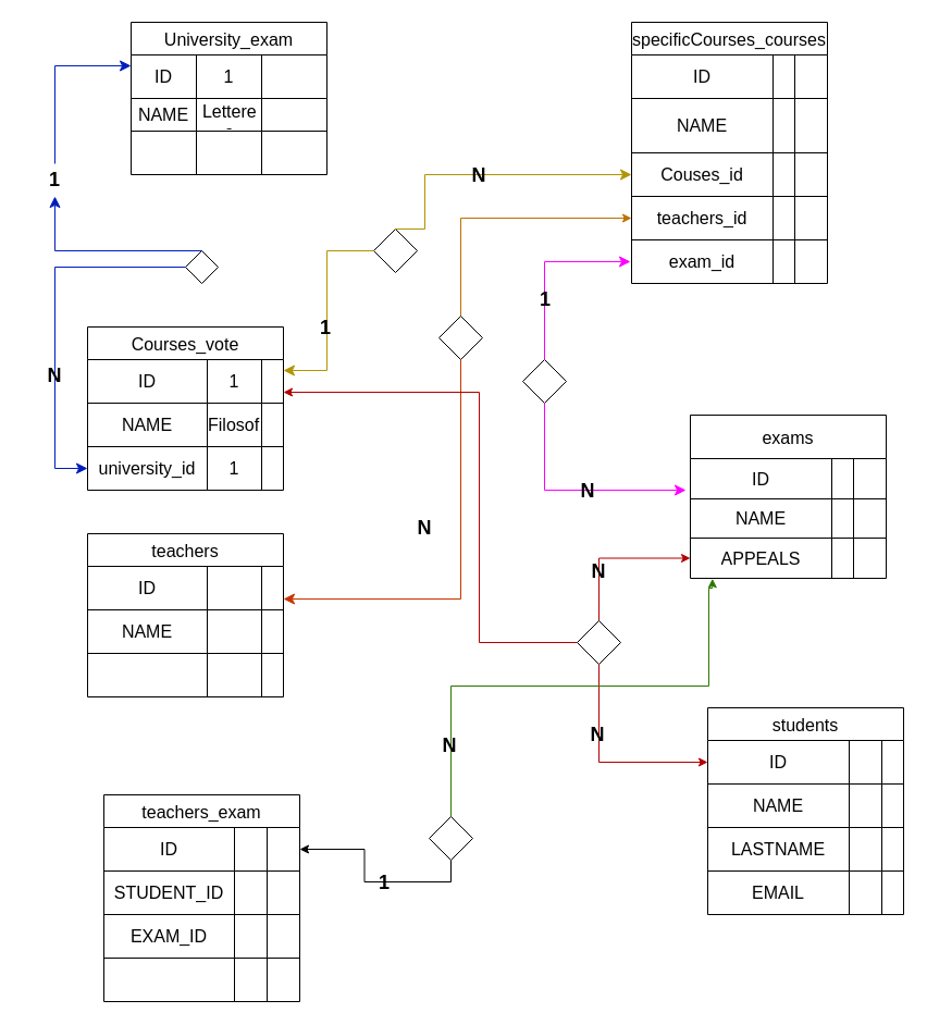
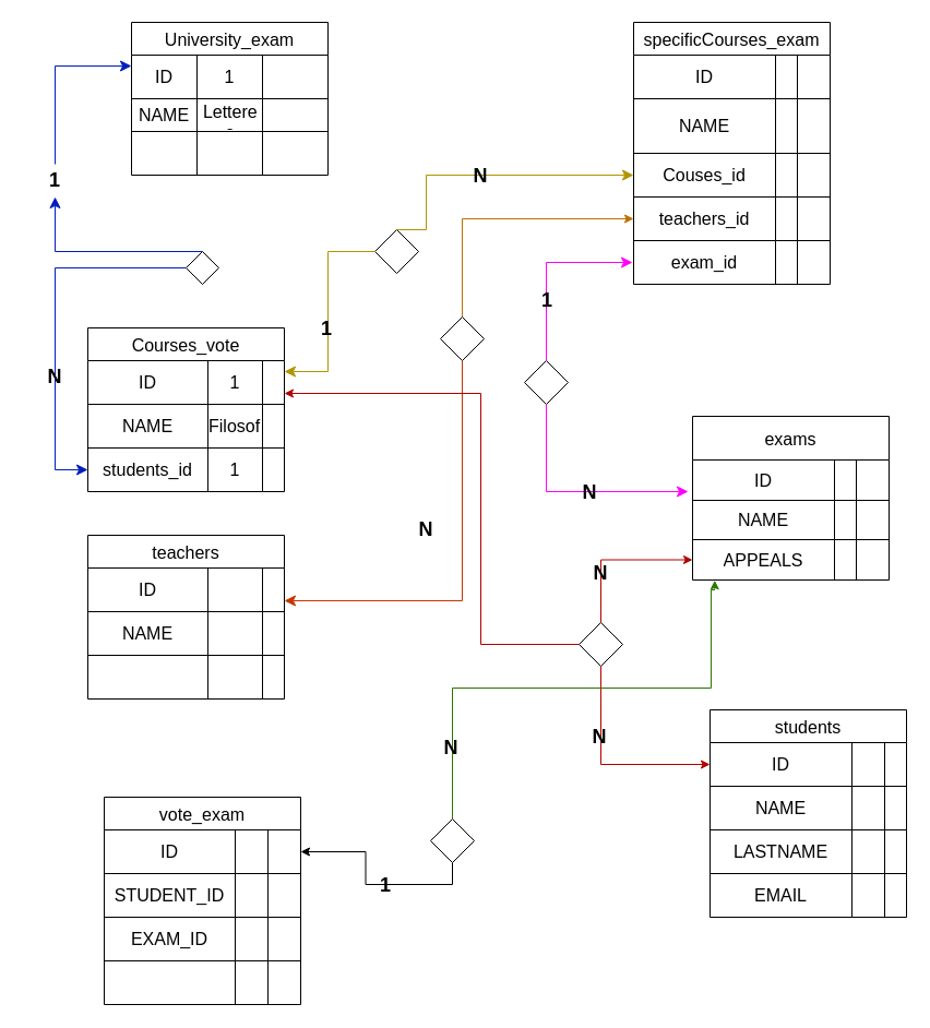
- <mxCell id="28" value="specificCourses_courses" style="shape=table;startSize=30;container=1;collapsible=0;childLayout=tableLayout;fontSize=16;" vertex="1" parent="1"><mxGeometry x="580" y="20" width="180" height="240" as="geometry" /></mxCell>
+ <mxCell id="28" value="specificCourses_exam" style="shape=table;startSize=30;container=1;collapsible=0;childLayout=tableLayout;fontSize=16;" vertex="1" parent="1"><mxGeometry x="580" y="20" width="180" height="240" as="geometry" /></mxCell>
- <mxCell id="25" value="university_id" style="shape=partialRectangle;html=1;whiteSpace=wrap;connectable=0;strokeColor=inherit;overflow=hidden;fillColor=none;top=0;left=0;bottom=0;right=0;pointerEvents=1;fontSize=16;" vertex="1" parent="24"><mxGeometry width="110" height="40" as="geometry"><mxRectangle width="110" height="40" as="alternateBounds" /></mxGeometry></mxCell>
+ <mxCell id="25" value="students_id" style="shape=partialRectangle;html=1;whiteSpace=wrap;connectable=0;strokeColor=inherit;overflow=hidden;fillColor=none;top=0;left=0;bottom=0;right=0;pointerEvents=1;fontSize=16;" vertex="1" parent="24"><mxGeometry width="110" height="40" as="geometry"><mxRectangle width="110" height="40" as="alternateBounds" /></mxGeometry></mxCell>
- <mxCell id="49" value="teachers_exam" style="shape=table;startSize=30;container=1;collapsible=0;childLayout=tableLayout;fontSize=16;" vertex="1" parent="1"><mxGeometry x="95" y="730" width="180" height="190" as="geometry" /></mxCell>
+ <mxCell id="49" value="vote_exam" style="shape=table;startSize=30;container=1;collapsible=0;childLayout=tableLayout;fontSize=16;" vertex="1" parent="1"><mxGeometry x="95" y="730" width="180" height="190" as="geometry" /></mxCell>
